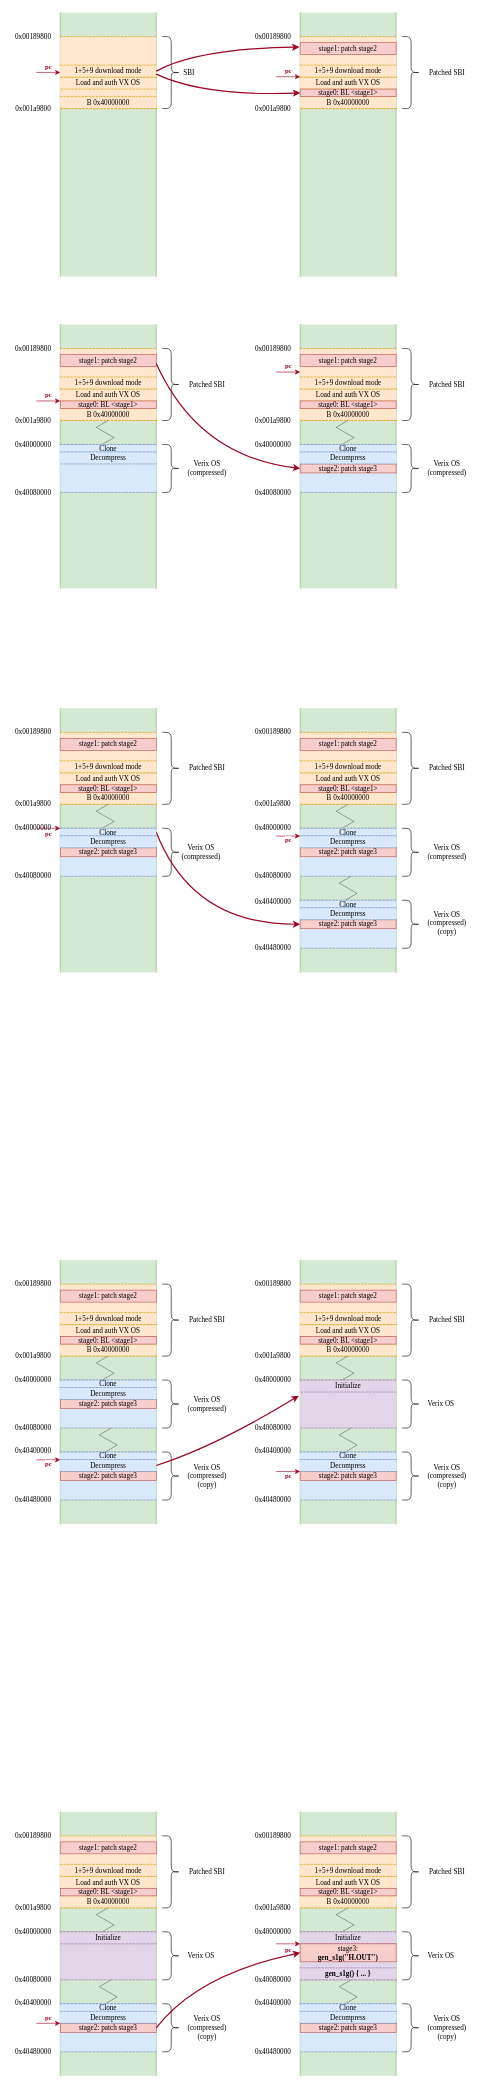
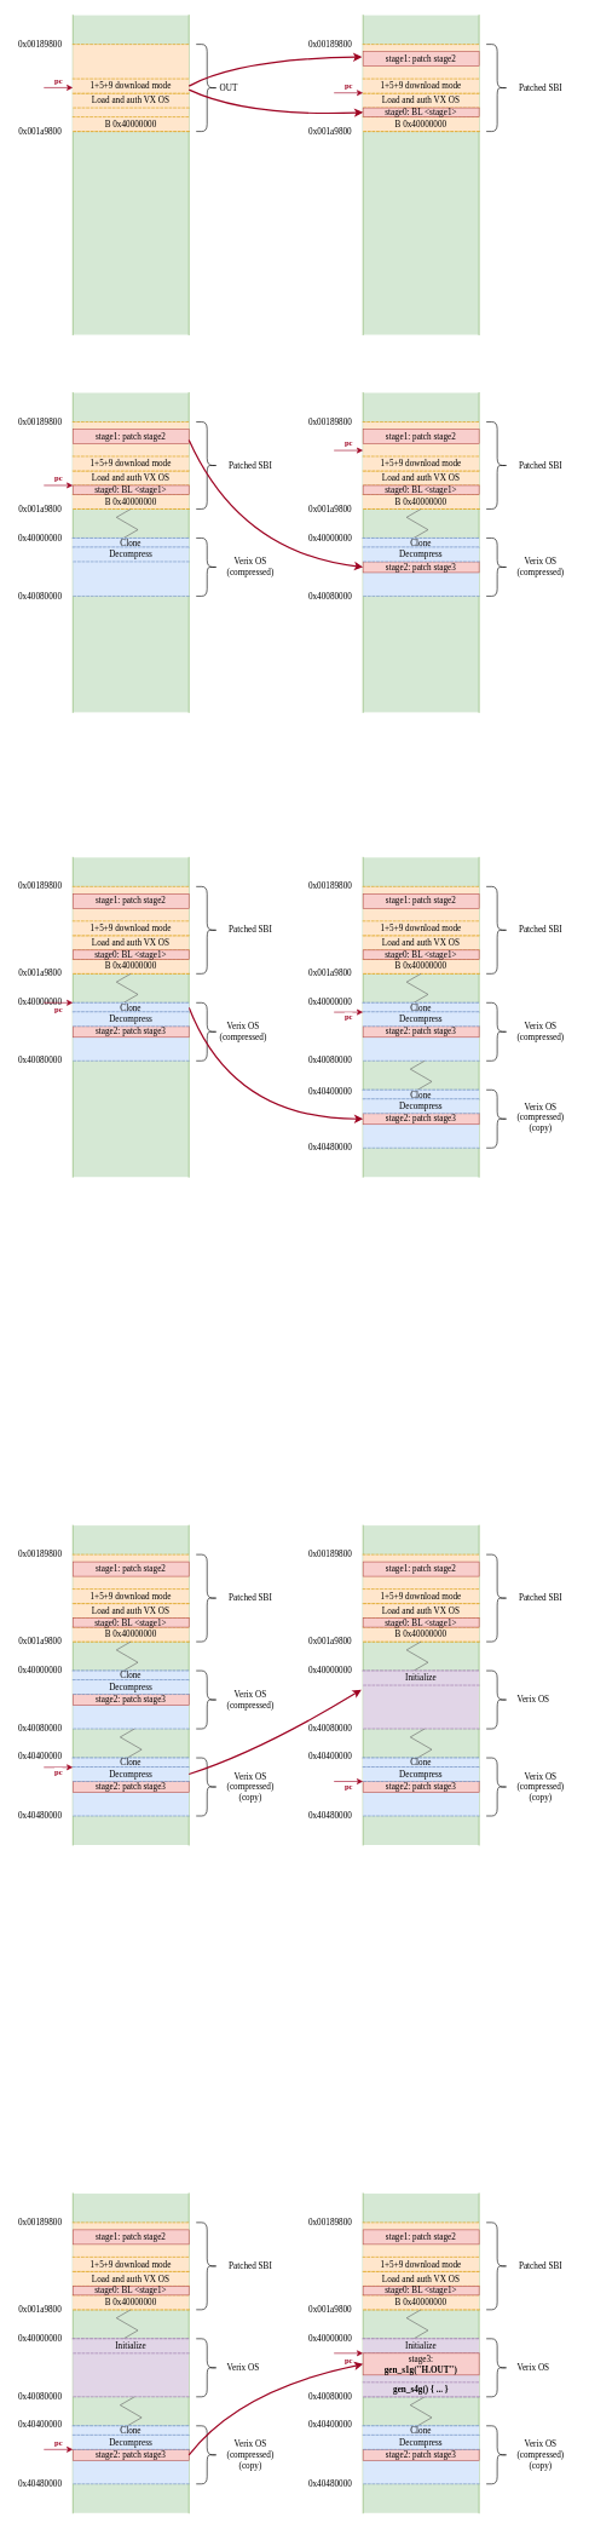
- <mxCell id="11" value="SBI" style="text;html=1;strokeColor=none;fillColor=none;align=center;verticalAlign=middle;whiteSpace=wrap;rounded=0;sketch=0;fontFamily=Lucida Console;" vertex="1" parent="1"><mxGeometry x="300" y="112.5" width="30" height="15" as="geometry" /></mxCell>
+ <mxCell id="11" value="OUT" style="text;html=1;strokeColor=none;fillColor=none;align=center;verticalAlign=middle;whiteSpace=wrap;rounded=0;sketch=0;fontFamily=Lucida Console;" vertex="1" parent="1"><mxGeometry x="300" y="112.5" width="30" height="15" as="geometry" /></mxCell>
- <mxCell id="235" value="gen_s1g() { ... }" style="shape=partialRectangle;whiteSpace=wrap;html=1;left=0;right=0;fillColor=#e1d5e7;rounded=0;sketch=0;fontFamily=Lucida Console;dashed=1;strokeColor=#9673a6;fontStyle=1" vertex="1" parent="1"><mxGeometry x="500" y="3280" width="160" height="20" as="geometry" /></mxCell>
+ <mxCell id="235" value="gen_s4g() { ... }" style="shape=partialRectangle;whiteSpace=wrap;html=1;left=0;right=0;fillColor=#e1d5e7;rounded=0;sketch=0;fontFamily=Lucida Console;dashed=1;strokeColor=#9673a6;fontStyle=1" vertex="1" parent="1"><mxGeometry x="500" y="3280" width="160" height="20" as="geometry" /></mxCell>
